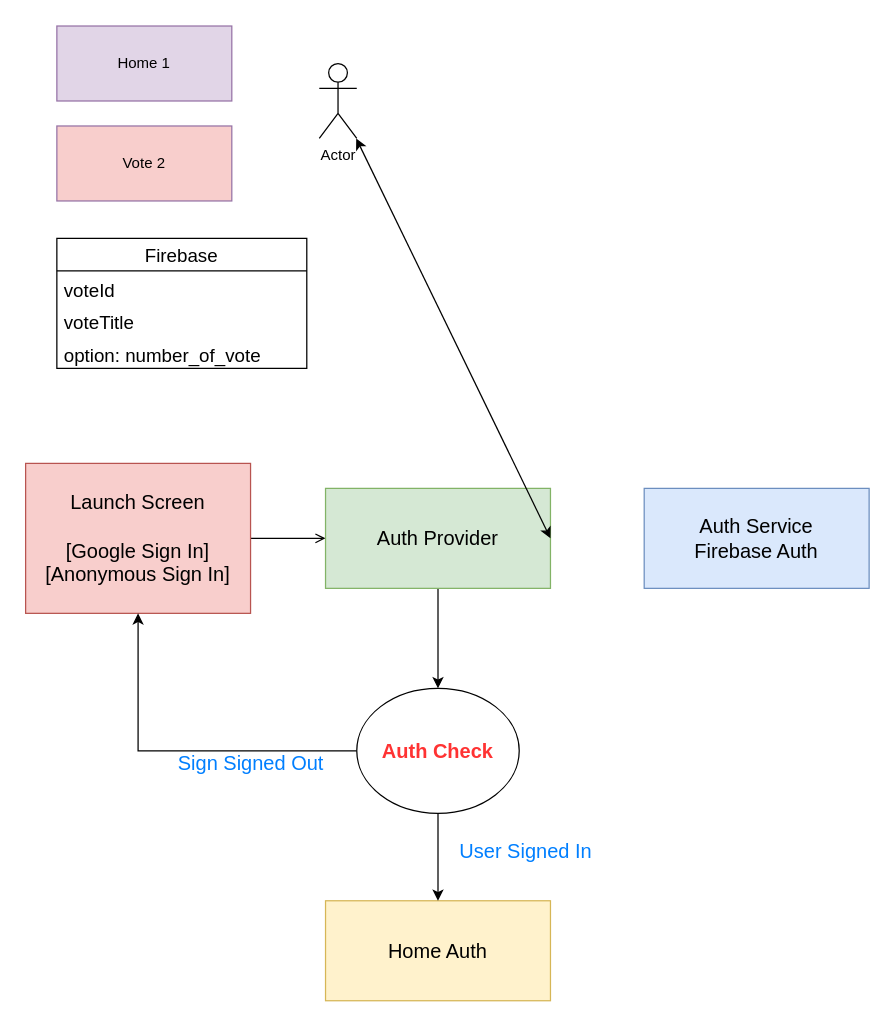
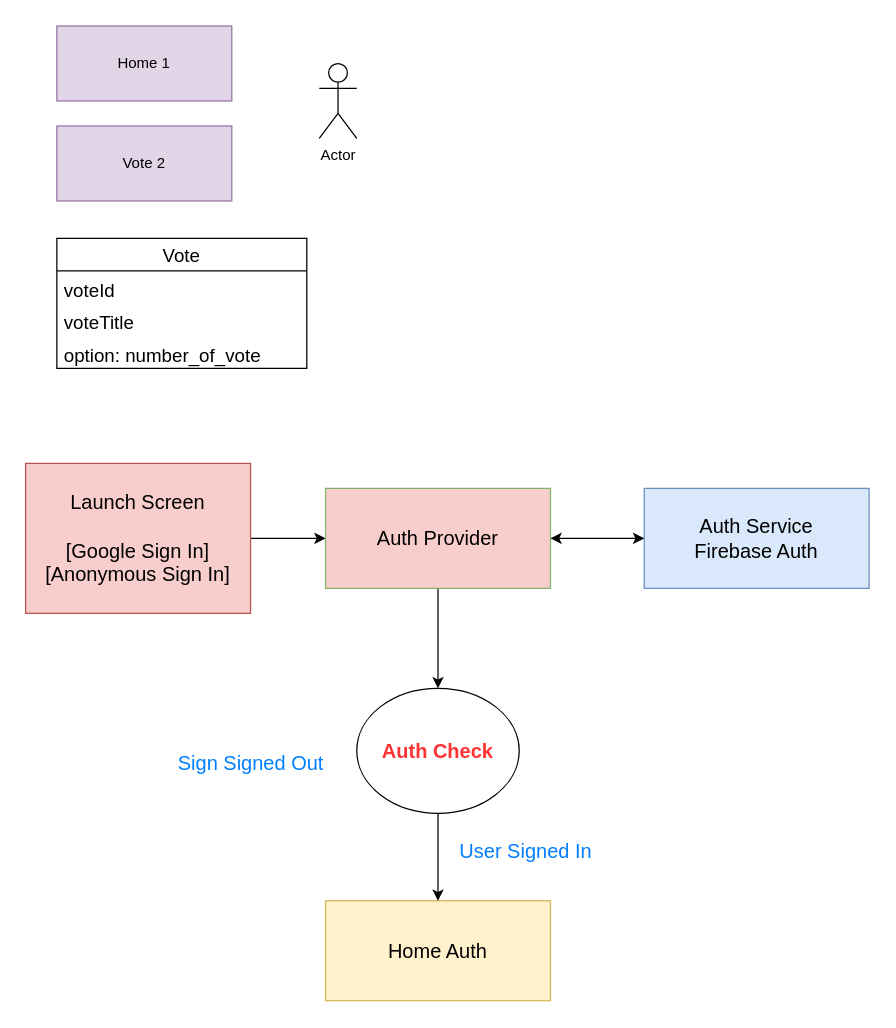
- <mxCell id="4" value="Vote 2" style="rounded=0;whiteSpace=wrap;html=1;fillColor=#f8cecc;strokeColor=#9673a6;" parent="1" vertex="1"><mxGeometry x="45" y="100" width="140" height="60" as="geometry" /></mxCell>
+ <mxCell id="4" value="Vote 2" style="rounded=0;whiteSpace=wrap;html=1;fillColor=#e1d5e7;strokeColor=#9673a6;" parent="1" vertex="1"><mxGeometry x="45" y="100" width="140" height="60" as="geometry" /></mxCell>
- <mxCell id="5" value="Firebase" style="swimlane;fontStyle=0;childLayout=stackLayout;horizontal=1;startSize=26;fillColor=none;horizontalStack=0;resizeParent=1;resizeParentMax=0;resizeLast=0;collapsible=1;marginBottom=0;fontSize=15;" parent="1" vertex="1"><mxGeometry x="45" y="190" width="200" height="104" as="geometry" /></mxCell>
+ <mxCell id="5" value="Vote" style="swimlane;fontStyle=0;childLayout=stackLayout;horizontal=1;startSize=26;fillColor=none;horizontalStack=0;resizeParent=1;resizeParentMax=0;resizeLast=0;collapsible=1;marginBottom=0;fontSize=15;" parent="1" vertex="1"><mxGeometry x="45" y="190" width="200" height="104" as="geometry" /></mxCell>
- <mxCell id="15" value="" style="endArrow=classic;startArrow=classic;html=1;fontSize=16;exitX=1;exitY=0.5;exitDx=0;exitDy=0;" edge="1" parent="1" source="13" target="2"><mxGeometry width="50" height="50" relative="1" as="geometry"><mxPoint x="20" y="850" as="sourcePoint" /><mxPoint x="490" y="430" as="targetPoint" /></mxGeometry></mxCell>
+ <mxCell id="15" value="" style="endArrow=classic;startArrow=classic;html=1;fontSize=16;entryX=0;entryY=0.5;entryDx=0;entryDy=0;exitX=1;exitY=0.5;exitDx=0;exitDy=0;" edge="1" parent="1" source="13" target="14"><mxGeometry width="50" height="50" relative="1" as="geometry"><mxPoint x="20" y="850" as="sourcePoint" /><mxPoint x="490" y="430" as="targetPoint" /></mxGeometry></mxCell>
- <mxCell id="9" style="edgeStyle=orthogonalEdgeStyle;rounded=0;orthogonalLoop=1;jettySize=auto;html=1;exitX=1;exitY=0.5;exitDx=0;exitDy=0;entryX=0;entryY=0.5;entryDx=0;entryDy=0;fontSize=16;fontColor=#007FFF;endArrow=open;" edge="1" parent="1" source="10" target="13"><mxGeometry relative="1" as="geometry" /></mxCell>
+ <mxCell id="9" style="edgeStyle=orthogonalEdgeStyle;rounded=0;orthogonalLoop=1;jettySize=auto;html=1;exitX=1;exitY=0.5;exitDx=0;exitDy=0;entryX=0;entryY=0.5;entryDx=0;entryDy=0;fontSize=16;fontColor=#007FFF;" edge="1" parent="1" source="10" target="13"><mxGeometry relative="1" as="geometry" /></mxCell>
- <mxCell id="13" value="Auth Provider" style="rounded=0;whiteSpace=wrap;html=1;fontSize=16;fillColor=#d5e8d4;strokeColor=#82b366;" vertex="1" parent="1"><mxGeometry x="260" y="390" width="180" height="80" as="geometry" /></mxCell>
+ <mxCell id="13" value="Auth Provider" style="rounded=0;whiteSpace=wrap;html=1;fontSize=16;fillColor=#f8cecc;strokeColor=#82b366;" vertex="1" parent="1"><mxGeometry x="260" y="390" width="180" height="80" as="geometry" /></mxCell>
- <mxCell id="17" style="edgeStyle=orthogonalEdgeStyle;rounded=0;orthogonalLoop=1;jettySize=auto;html=1;entryX=0.5;entryY=1;entryDx=0;entryDy=0;fontSize=16;fontColor=#007FFF;" edge="1" parent="1" source="18" target="10"><mxGeometry relative="1" as="geometry" /></mxCell>
